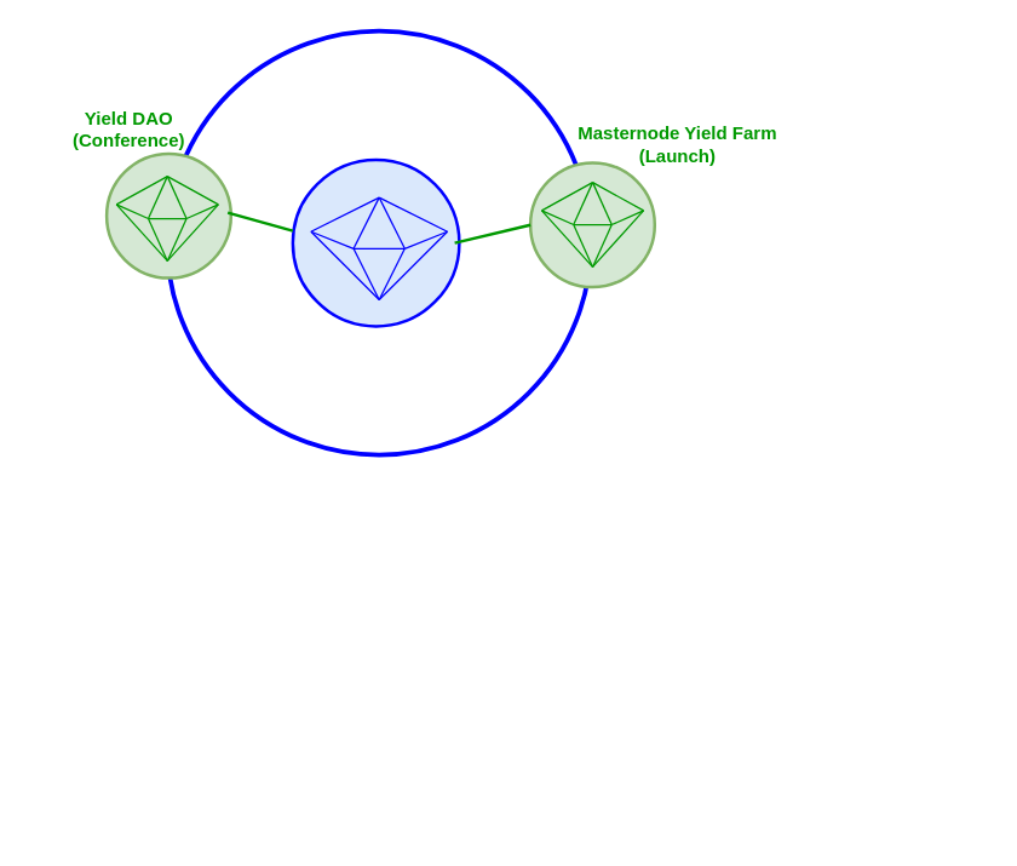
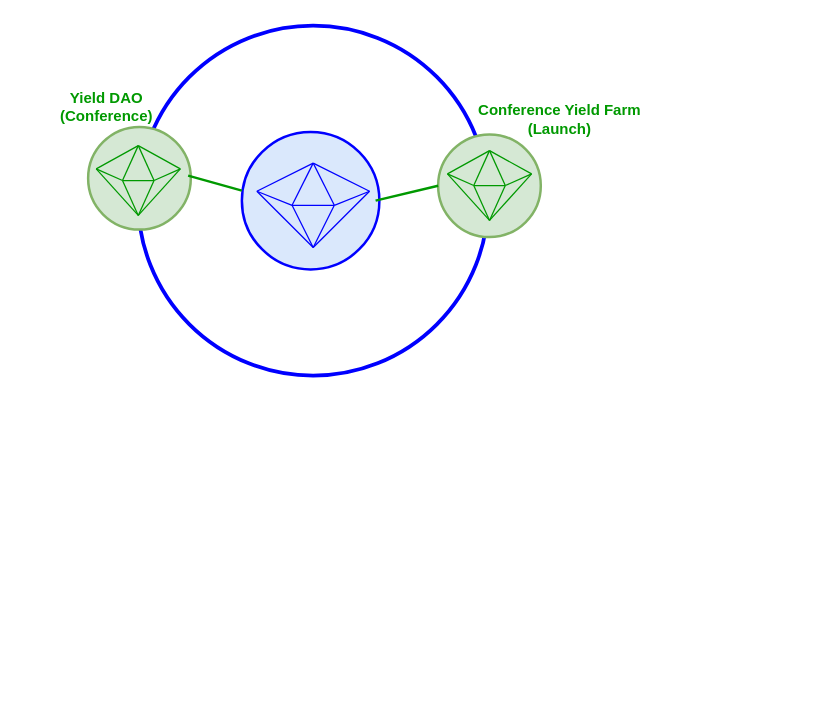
- <mxCell id="49" value="&lt;b&gt;&lt;font color=&quot;#009900&quot;&gt;Masternode Yield Farm&lt;br&gt;(Launch)&lt;br&gt;&lt;/font&gt;&lt;/b&gt;" style="text;html=1;strokeColor=none;fillColor=none;align=center;verticalAlign=middle;whiteSpace=wrap;rounded=0;strokeWidth=2;" parent="1" vertex="1"><mxGeometry x="370" y="80" width="155" height="30" as="geometry" /></mxCell>
+ <mxCell id="49" value="&lt;b&gt;&lt;font color=&quot;#009900&quot;&gt;Conference Yield Farm&lt;br&gt;(Launch)&lt;br&gt;&lt;/font&gt;&lt;/b&gt;" style="text;html=1;strokeColor=none;fillColor=none;align=center;verticalAlign=middle;whiteSpace=wrap;rounded=0;strokeWidth=2;" parent="1" vertex="1"><mxGeometry x="370" y="80" width="155" height="30" as="geometry" /></mxCell>
